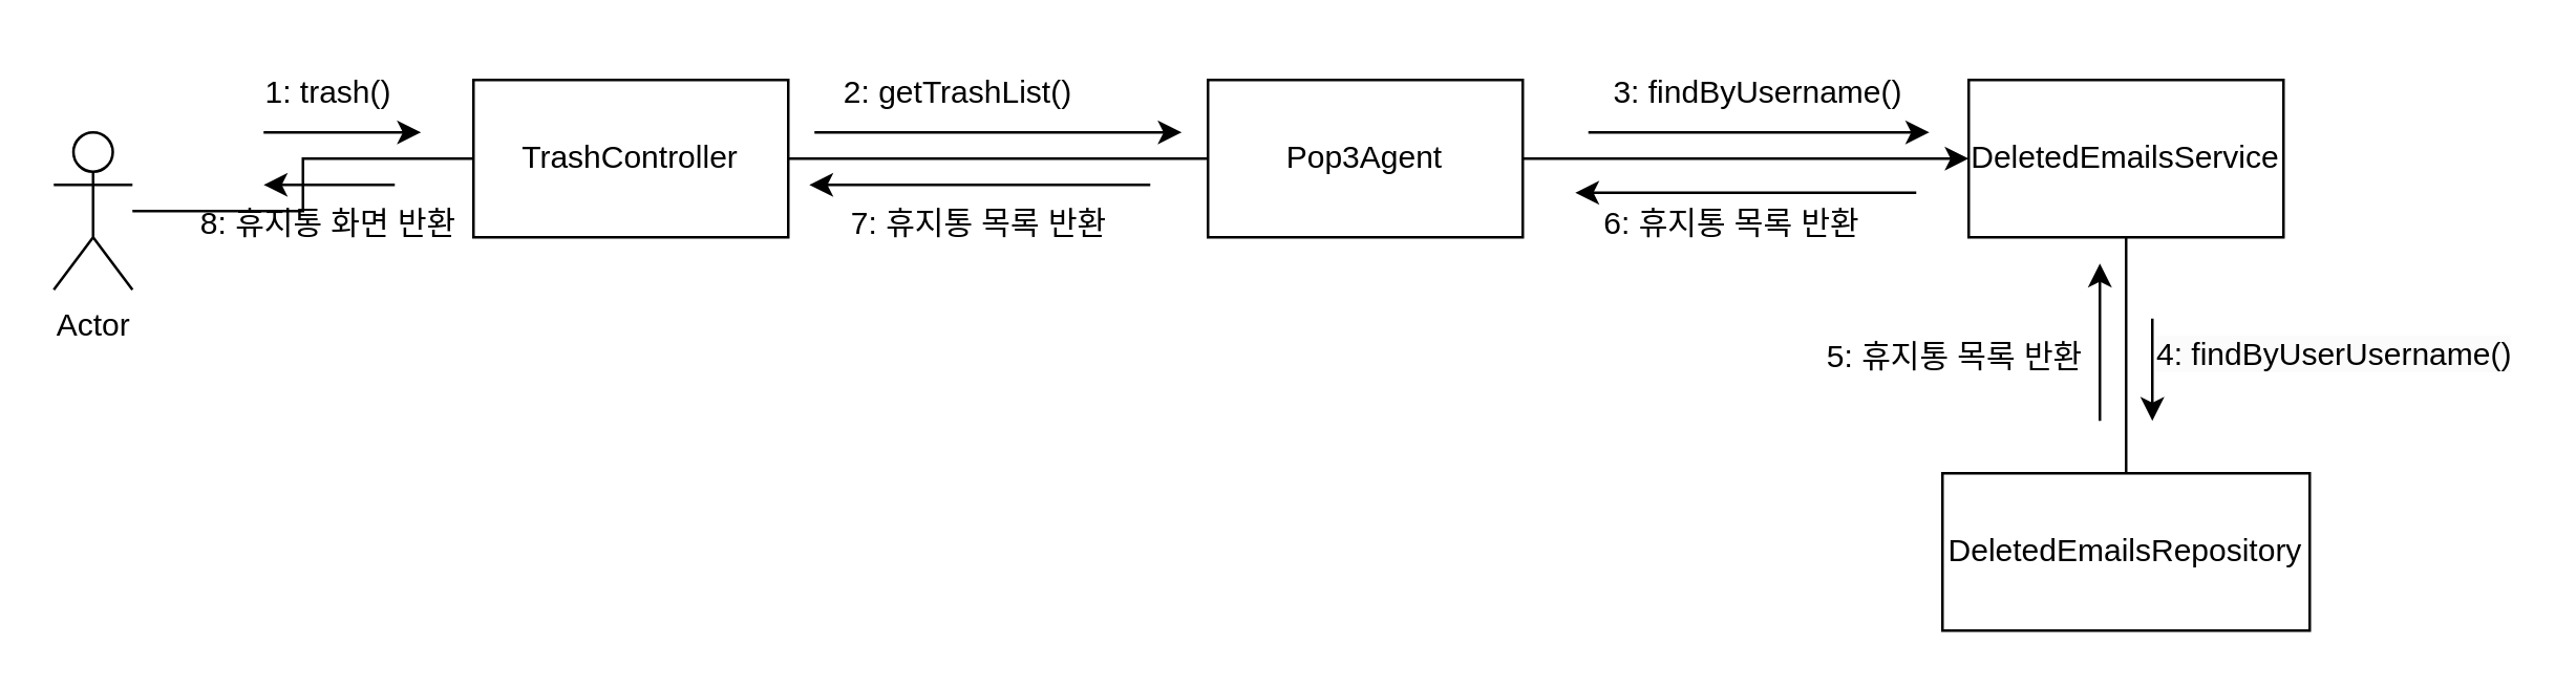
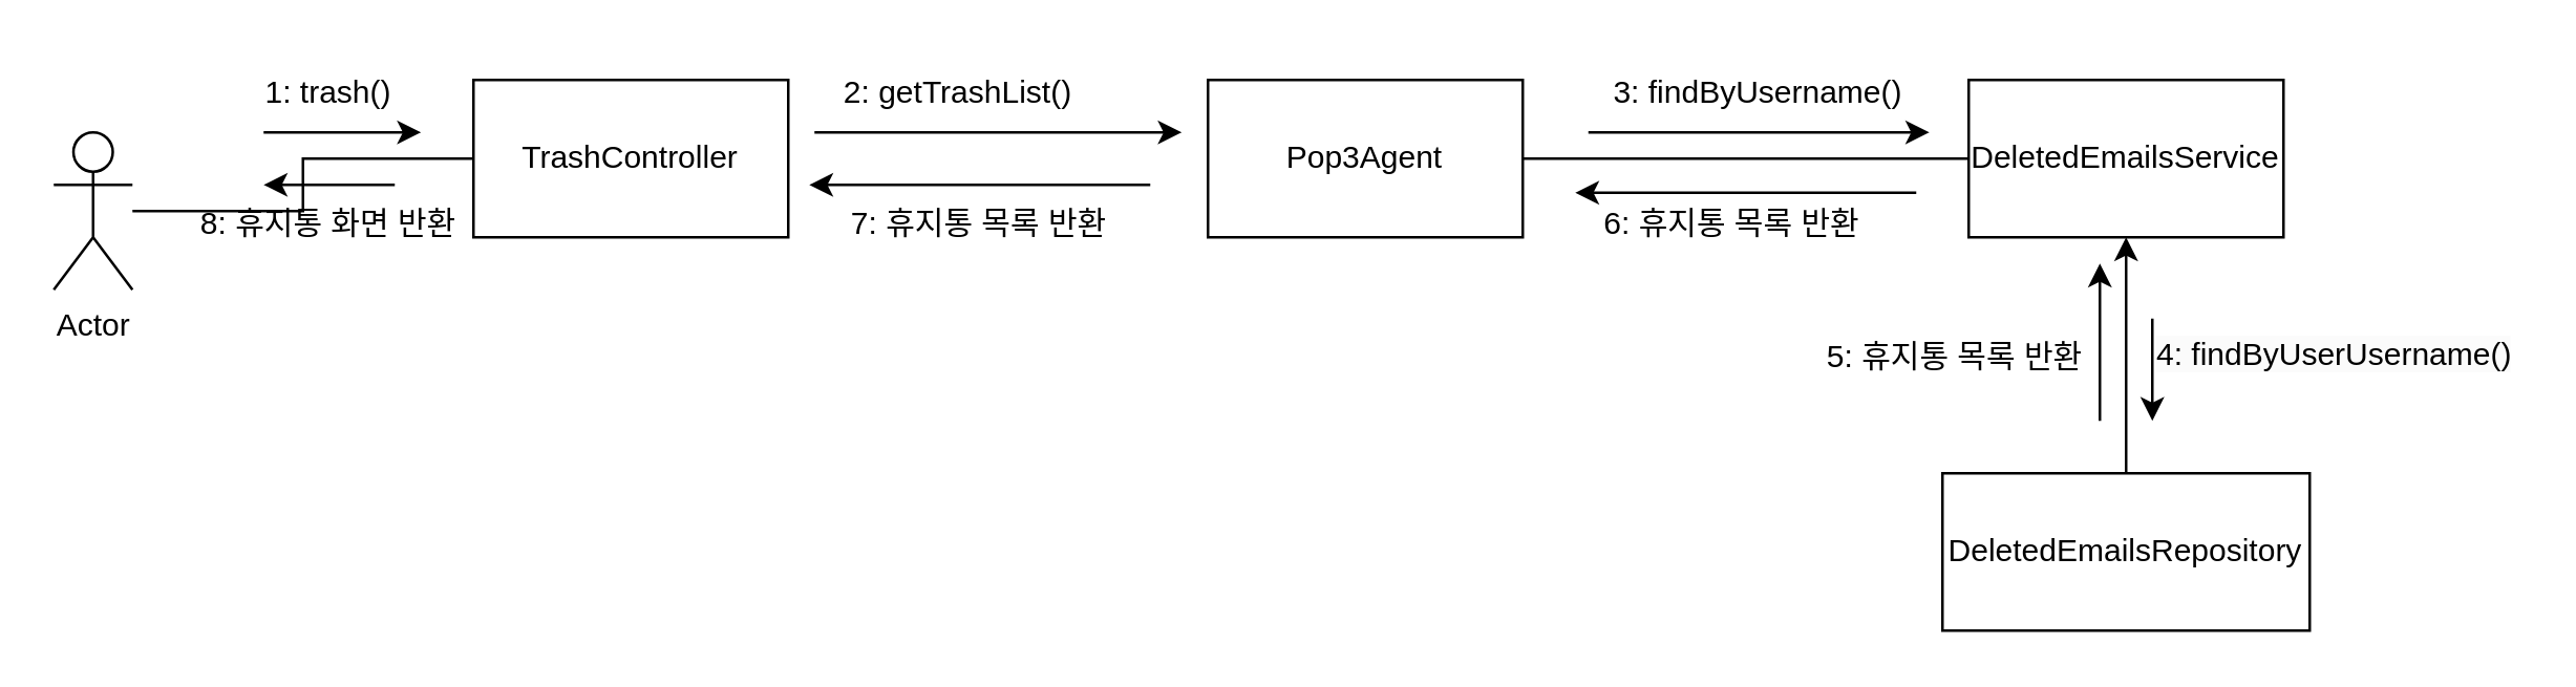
- <mxCell id="2" style="edgeStyle=orthogonalEdgeStyle;rounded=0;orthogonalLoop=1;jettySize=auto;html=1;exitX=1;exitY=0.5;exitDx=0;exitDy=0;endArrow=none;endFill=0;" parent="1" source="4" target="5" edge="1"><mxGeometry relative="1" as="geometry" /></mxCell>
- <mxCell id="10" value="" style="endArrow=classic;html=1;rounded=0;entryX=0;entryY=0.5;entryDx=0;entryDy=0;exitX=1;exitY=0.5;exitDx=0;exitDy=0;" parent="1" source="5" target="6" edge="1"><mxGeometry width="50" height="50" relative="1" as="geometry"><mxPoint x="520" y="160" as="sourcePoint" /><mxPoint x="570" y="110" as="targetPoint" /><Array as="points"><mxPoint x="740" y="60" /></Array></mxGeometry></mxCell>
+ <mxCell id="10" value="" style="endArrow=none;html=1;rounded=0;entryX=0;entryY=0.5;entryDx=0;entryDy=0;exitX=1;exitY=0.5;exitDx=0;exitDy=0;" parent="1" source="5" target="6" edge="1"><mxGeometry width="50" height="50" relative="1" as="geometry"><mxPoint x="520" y="160" as="sourcePoint" /><mxPoint x="570" y="110" as="targetPoint" /><Array as="points"><mxPoint x="740" y="60" /></Array></mxGeometry></mxCell>
- <mxCell id="17" value="" style="endArrow=none;html=1;rounded=0;entryX=0.5;entryY=1;entryDx=0;entryDy=0;exitX=0.5;exitY=0;exitDx=0;exitDy=0;" parent="1" source="16" target="6" edge="1"><mxGeometry width="50" height="50" relative="1" as="geometry"><mxPoint x="680" y="110" as="sourcePoint" /><mxPoint x="730" y="60" as="targetPoint" /></mxGeometry></mxCell>
+ <mxCell id="17" value="" style="endArrow=classic;html=1;rounded=0;entryX=0.5;entryY=1;entryDx=0;entryDy=0;exitX=0.5;exitY=0;exitDx=0;exitDy=0;" parent="1" source="16" target="6" edge="1"><mxGeometry width="50" height="50" relative="1" as="geometry"><mxPoint x="680" y="110" as="sourcePoint" /><mxPoint x="730" y="60" as="targetPoint" /></mxGeometry></mxCell>
